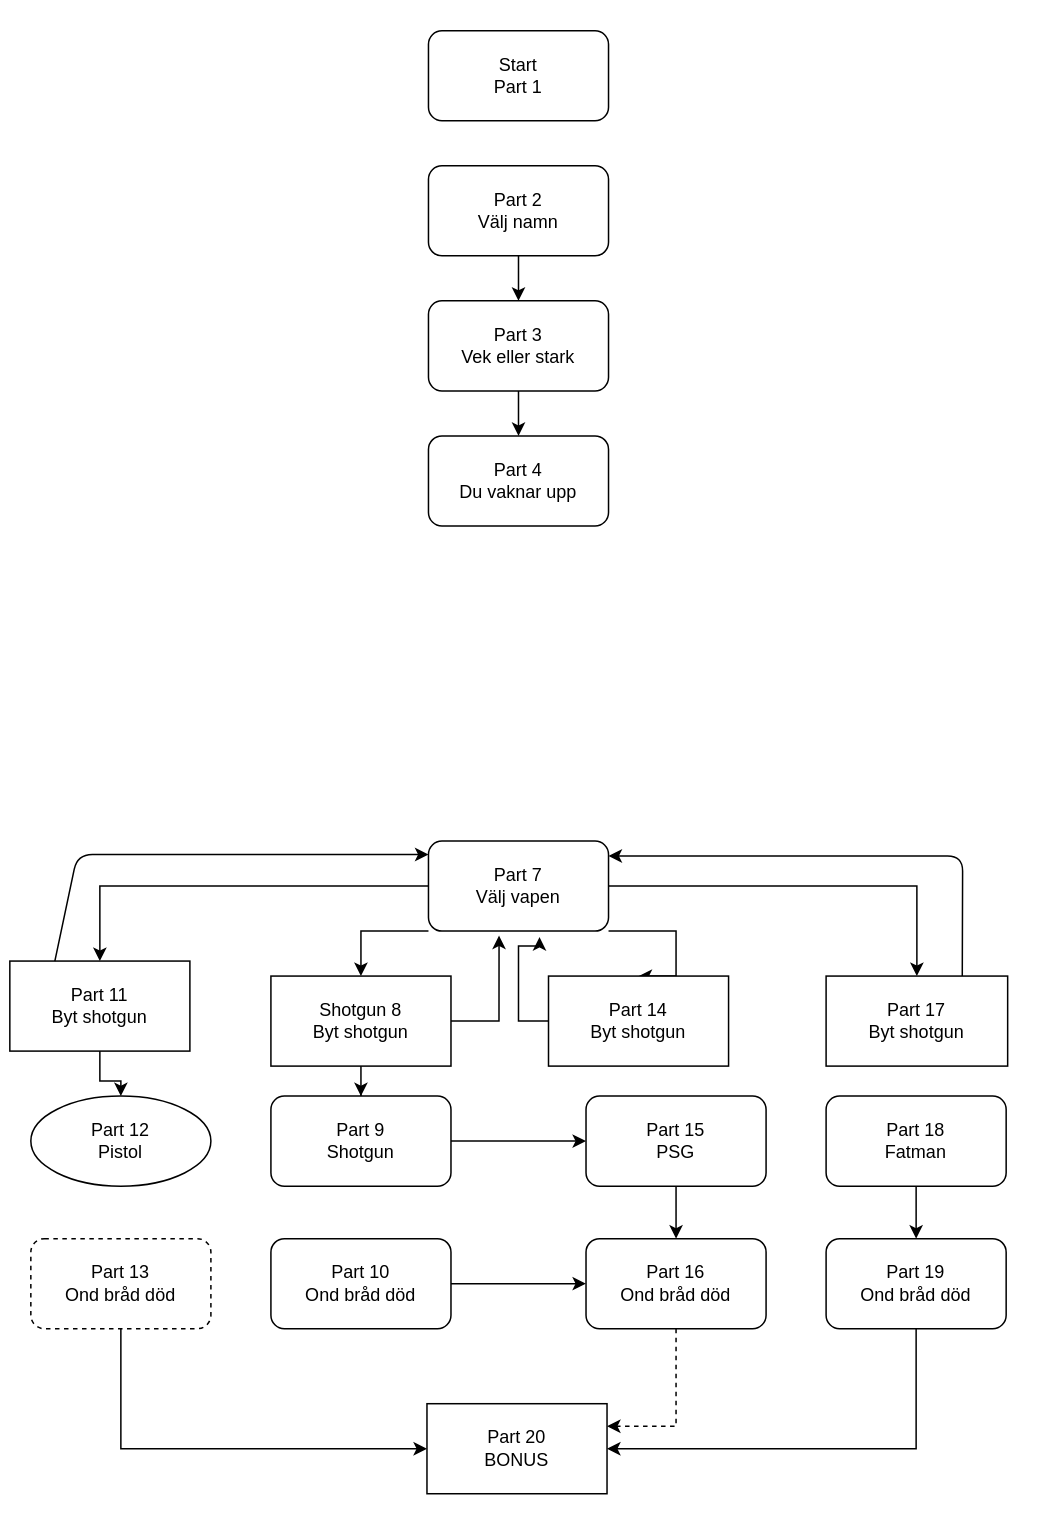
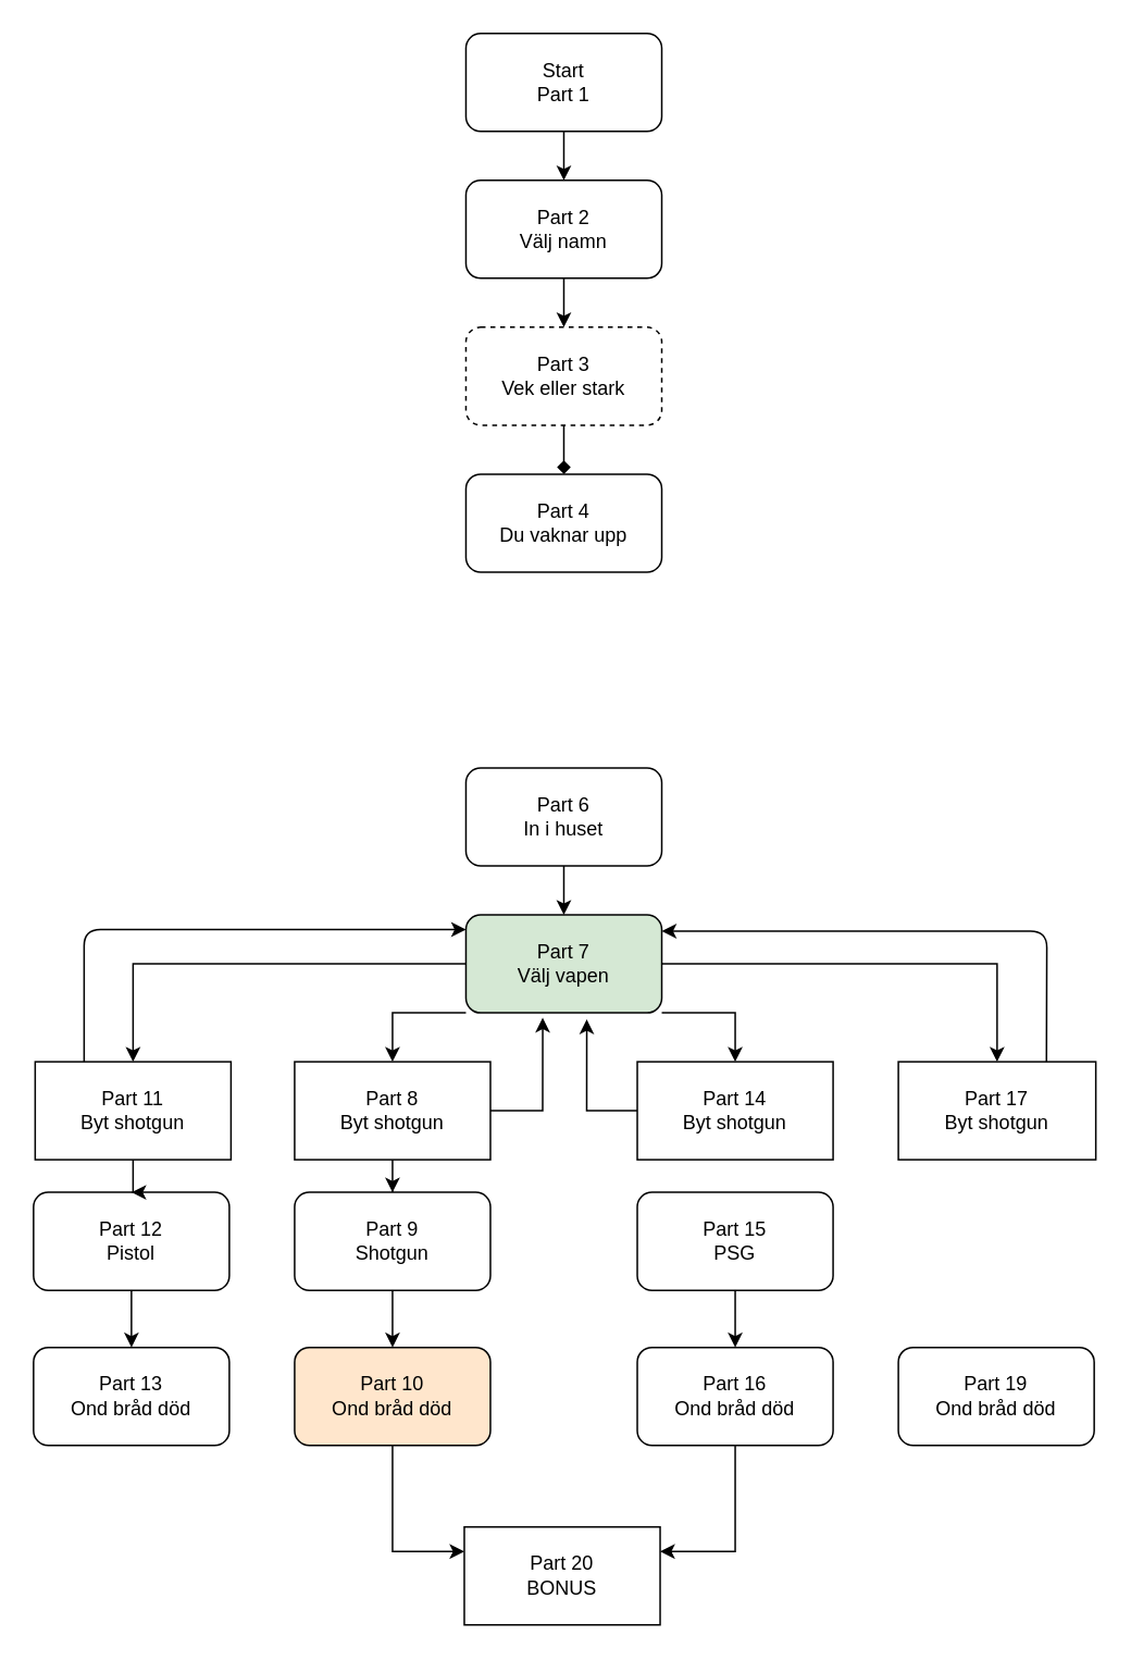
+ <mxCell id="2" value="" style="edgeStyle=orthogonalEdgeStyle;rounded=0;orthogonalLoop=1;jettySize=auto;html=1;" parent="1" source="3" target="5" edge="1"><mxGeometry relative="1" as="geometry" /></mxCell>
- <mxCell id="7" value="Part 3&lt;br&gt;Vek eller stark" style="whiteSpace=wrap;html=1;rounded=1;" parent="1" vertex="1"><mxGeometry x="285" y="200" width="120" height="60" as="geometry" /></mxCell>
+ <mxCell id="7" value="Part 3&lt;br&gt;Vek eller stark" style="whiteSpace=wrap;html=1;rounded=1;dashed=1;" parent="1" vertex="1"><mxGeometry x="285" y="200" width="120" height="60" as="geometry" /></mxCell>
- <mxCell id="6" value="" style="edgeStyle=orthogonalEdgeStyle;rounded=0;orthogonalLoop=1;jettySize=auto;html=1;" parent="1" source="7" target="8" edge="1"><mxGeometry relative="1" as="geometry" /></mxCell>
+ <mxCell id="6" value="" style="edgeStyle=orthogonalEdgeStyle;rounded=0;orthogonalLoop=1;jettySize=auto;html=1;endArrow=diamond;" parent="1" source="7" target="8" edge="1"><mxGeometry relative="1" as="geometry" /></mxCell>
+ <mxCell id="32" value="Part 6&lt;br&gt;In i huset" style="rounded=1;whiteSpace=wrap;html=1;" vertex="1" parent="1"><mxGeometry x="285" y="470" width="120" height="60" as="geometry" /></mxCell>
+ <mxCell id="31" value="" style="edgeStyle=orthogonalEdgeStyle;rounded=0;orthogonalLoop=1;jettySize=auto;html=1;" edge="1" parent="1" source="32" target="13"><mxGeometry relative="1" as="geometry" /></mxCell>
- <mxCell id="13" value="Part 7&lt;br&gt;Välj vapen" style="whiteSpace=wrap;html=1;rounded=1;" parent="1" vertex="1"><mxGeometry x="285" y="560" width="120" height="60" as="geometry" /></mxCell>
+ <mxCell id="13" value="Part 7&lt;br&gt;Välj vapen" style="whiteSpace=wrap;html=1;rounded=1;fillColor=#d5e8d4;" parent="1" vertex="1"><mxGeometry x="285" y="560" width="120" height="60" as="geometry" /></mxCell>
- <mxCell id="37" value="Part 11&lt;br&gt;Byt shotgun" style="rounded=0;whiteSpace=wrap;html=1;" vertex="1" parent="1"><mxGeometry x="6" y="640" width="120" height="60" as="geometry" /></mxCell>
+ <mxCell id="37" value="Part 11&lt;br&gt;Byt shotgun" style="rounded=0;whiteSpace=wrap;html=1;" vertex="1" parent="1"><mxGeometry x="21" y="650" width="120" height="60" as="geometry" /></mxCell>
- <mxCell id="35" value="Shotgun 8&lt;br&gt;Byt shotgun" style="rounded=0;whiteSpace=wrap;html=1;" vertex="1" parent="1"><mxGeometry x="180" y="650" width="120" height="60" as="geometry" /></mxCell>
+ <mxCell id="35" value="Part 8&lt;br&gt;Byt shotgun" style="rounded=0;whiteSpace=wrap;html=1;" vertex="1" parent="1"><mxGeometry x="180" y="650" width="120" height="60" as="geometry" /></mxCell>
- <mxCell id="39" value="Part 14&lt;br&gt;Byt shotgun" style="rounded=0;whiteSpace=wrap;html=1;" vertex="1" parent="1"><mxGeometry x="365" y="650" width="120" height="60" as="geometry" /></mxCell>
+ <mxCell id="39" value="Part 14&lt;br&gt;Byt shotgun" style="rounded=0;whiteSpace=wrap;html=1;" vertex="1" parent="1"><mxGeometry x="390" y="650" width="120" height="60" as="geometry" /></mxCell>
- <mxCell id="15" value="Part 12&lt;br&gt;Pistol" style="ellipse;whiteSpace=wrap;html=1;" parent="1" vertex="1"><mxGeometry x="20" y="730" width="120" height="60" as="geometry" /></mxCell>
+ <mxCell id="15" value="Part 12&lt;br&gt;Pistol" style="whiteSpace=wrap;html=1;rounded=1;" parent="1" vertex="1"><mxGeometry x="20" y="730" width="120" height="60" as="geometry" /></mxCell>
- <mxCell id="16" value="" style="edgeStyle=orthogonalEdgeStyle;rounded=0;orthogonalLoop=1;jettySize=auto;html=1;" parent="1" source="17" target="19" edge="1"><mxGeometry relative="1" as="geometry" /></mxCell>
+ <mxCell id="16" value="" style="edgeStyle=orthogonalEdgeStyle;rounded=0;orthogonalLoop=1;jettySize=auto;html=1;" parent="1" source="17" target="25" edge="1"><mxGeometry relative="1" as="geometry" /></mxCell>
- <mxCell id="21" value="Part 18&lt;br&gt;Fatman" style="whiteSpace=wrap;html=1;rounded=1;" parent="1" vertex="1"><mxGeometry x="550" y="730" width="120" height="60" as="geometry" /></mxCell>
+ <mxCell id="14" value="" style="edgeStyle=orthogonalEdgeStyle;rounded=0;orthogonalLoop=1;jettySize=auto;html=1;" parent="1" source="15" target="23" edge="1"><mxGeometry relative="1" as="geometry" /></mxCell>
- <mxCell id="20" value="" style="edgeStyle=orthogonalEdgeStyle;rounded=0;orthogonalLoop=1;jettySize=auto;html=1;" parent="1" source="21" target="29" edge="1"><mxGeometry relative="1" as="geometry" /></mxCell>
- <mxCell id="23" value="Part 13&lt;br&gt;Ond bråd död" style="whiteSpace=wrap;html=1;rounded=1;dashed=1;" parent="1" vertex="1"><mxGeometry x="20" y="825" width="120" height="60" as="geometry" /></mxCell>
+ <mxCell id="23" value="Part 13&lt;br&gt;Ond bråd död" style="whiteSpace=wrap;html=1;rounded=1;" parent="1" vertex="1"><mxGeometry x="20" y="825" width="120" height="60" as="geometry" /></mxCell>
- <mxCell id="25" value="Part 10&lt;br&gt;Ond bråd död" style="whiteSpace=wrap;html=1;rounded=1;" parent="1" vertex="1"><mxGeometry x="180" y="825" width="120" height="60" as="geometry" /></mxCell>
+ <mxCell id="25" value="Part 10&lt;br&gt;Ond bråd död" style="whiteSpace=wrap;html=1;rounded=1;fillColor=#ffe6cc;" parent="1" vertex="1"><mxGeometry x="180" y="825" width="120" height="60" as="geometry" /></mxCell>
- <mxCell id="24" style="edgeStyle=orthogonalEdgeStyle;rounded=0;orthogonalLoop=1;jettySize=auto;html=1;" parent="1" source="25" target="27" edge="1"><mxGeometry relative="1" as="geometry" /></mxCell>
+ <mxCell id="24" style="edgeStyle=orthogonalEdgeStyle;rounded=0;orthogonalLoop=1;jettySize=auto;html=1;entryX=0;entryY=0.25;entryDx=0;entryDy=0;" parent="1" source="25" target="30" edge="1"><mxGeometry relative="1" as="geometry" /></mxCell>
- <mxCell id="26" style="edgeStyle=orthogonalEdgeStyle;rounded=0;orthogonalLoop=1;jettySize=auto;html=1;entryX=1;entryY=0.25;entryDx=0;entryDy=0;dashed=1;" parent="1" source="27" target="30" edge="1"><mxGeometry relative="1" as="geometry" /></mxCell>
+ <mxCell id="26" style="edgeStyle=orthogonalEdgeStyle;rounded=0;orthogonalLoop=1;jettySize=auto;html=1;entryX=1;entryY=0.25;entryDx=0;entryDy=0;" parent="1" source="27" target="30" edge="1"><mxGeometry relative="1" as="geometry" /></mxCell>
- <mxCell id="22" style="edgeStyle=orthogonalEdgeStyle;rounded=0;orthogonalLoop=1;jettySize=auto;html=1;entryX=0;entryY=0.5;entryDx=0;entryDy=0;" parent="1" source="23" target="30" edge="1"><mxGeometry relative="1" as="geometry"><Array as="points"><mxPoint x="80" y="965" /></Array></mxGeometry></mxCell>
- <mxCell id="28" style="edgeStyle=orthogonalEdgeStyle;rounded=0;orthogonalLoop=1;jettySize=auto;html=1;entryX=1;entryY=0.5;entryDx=0;entryDy=0;" parent="1" source="29" target="30" edge="1"><mxGeometry relative="1" as="geometry"><Array as="points"><mxPoint x="610" y="965" /></Array></mxGeometry></mxCell>
